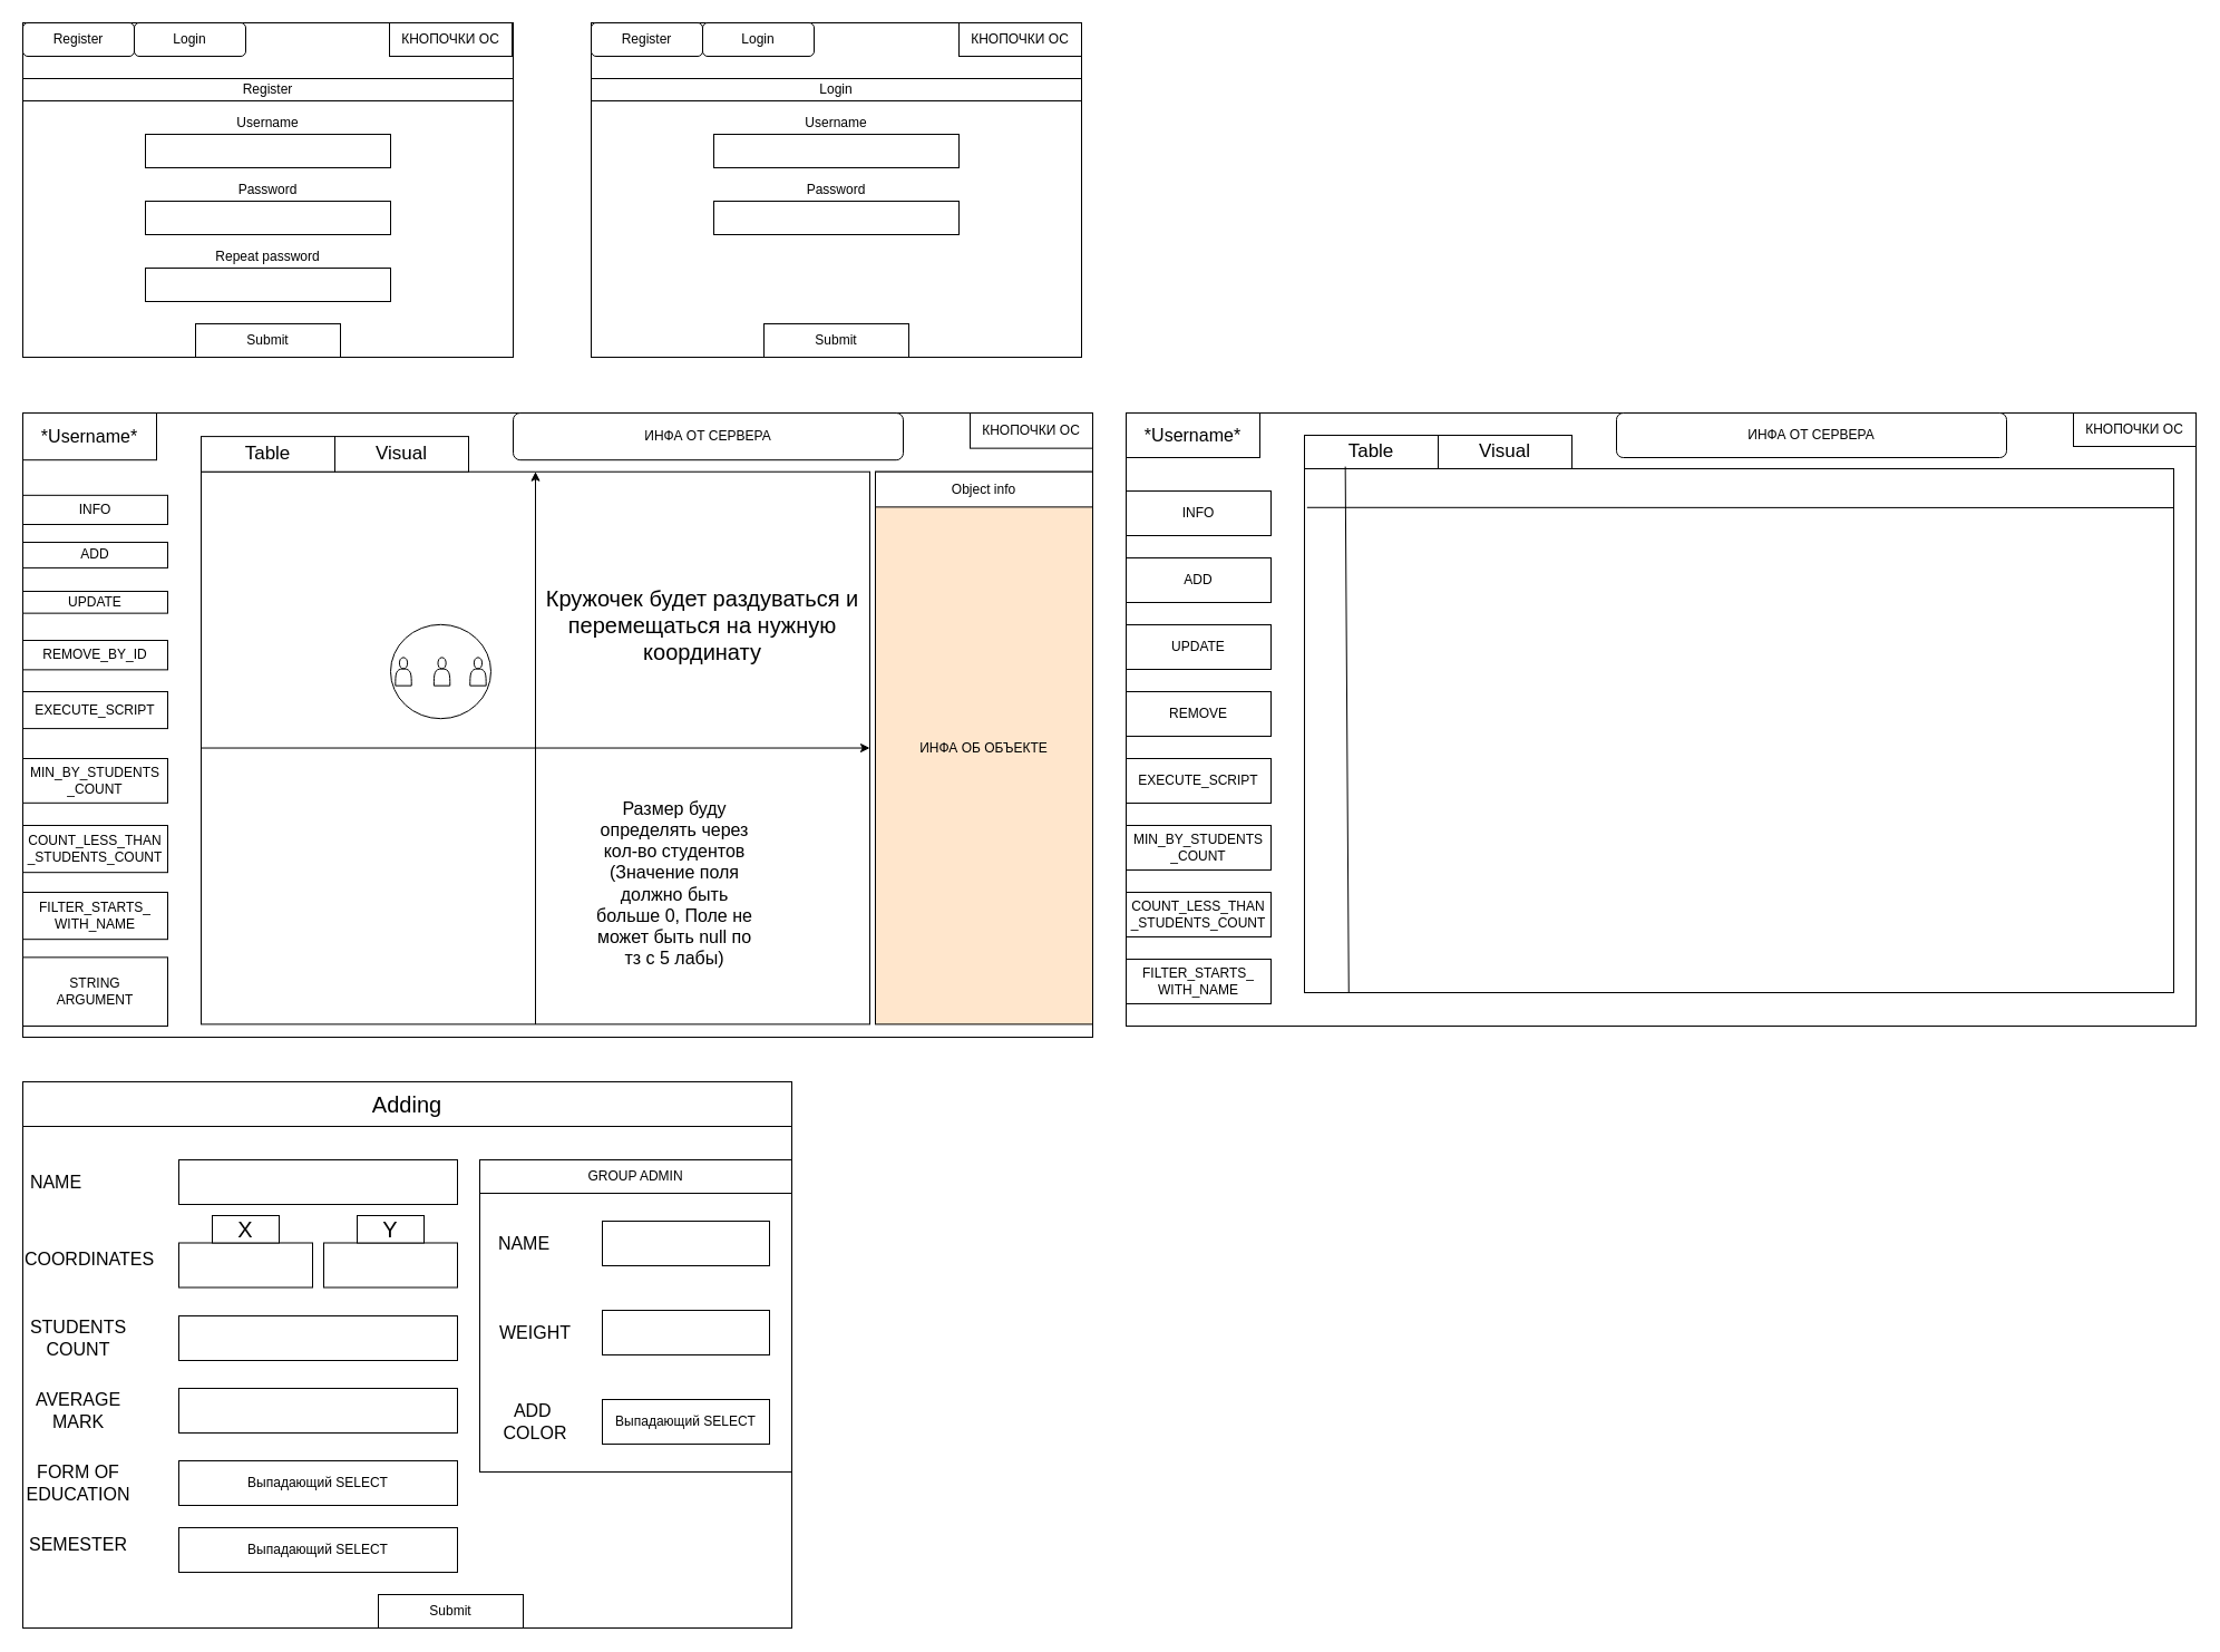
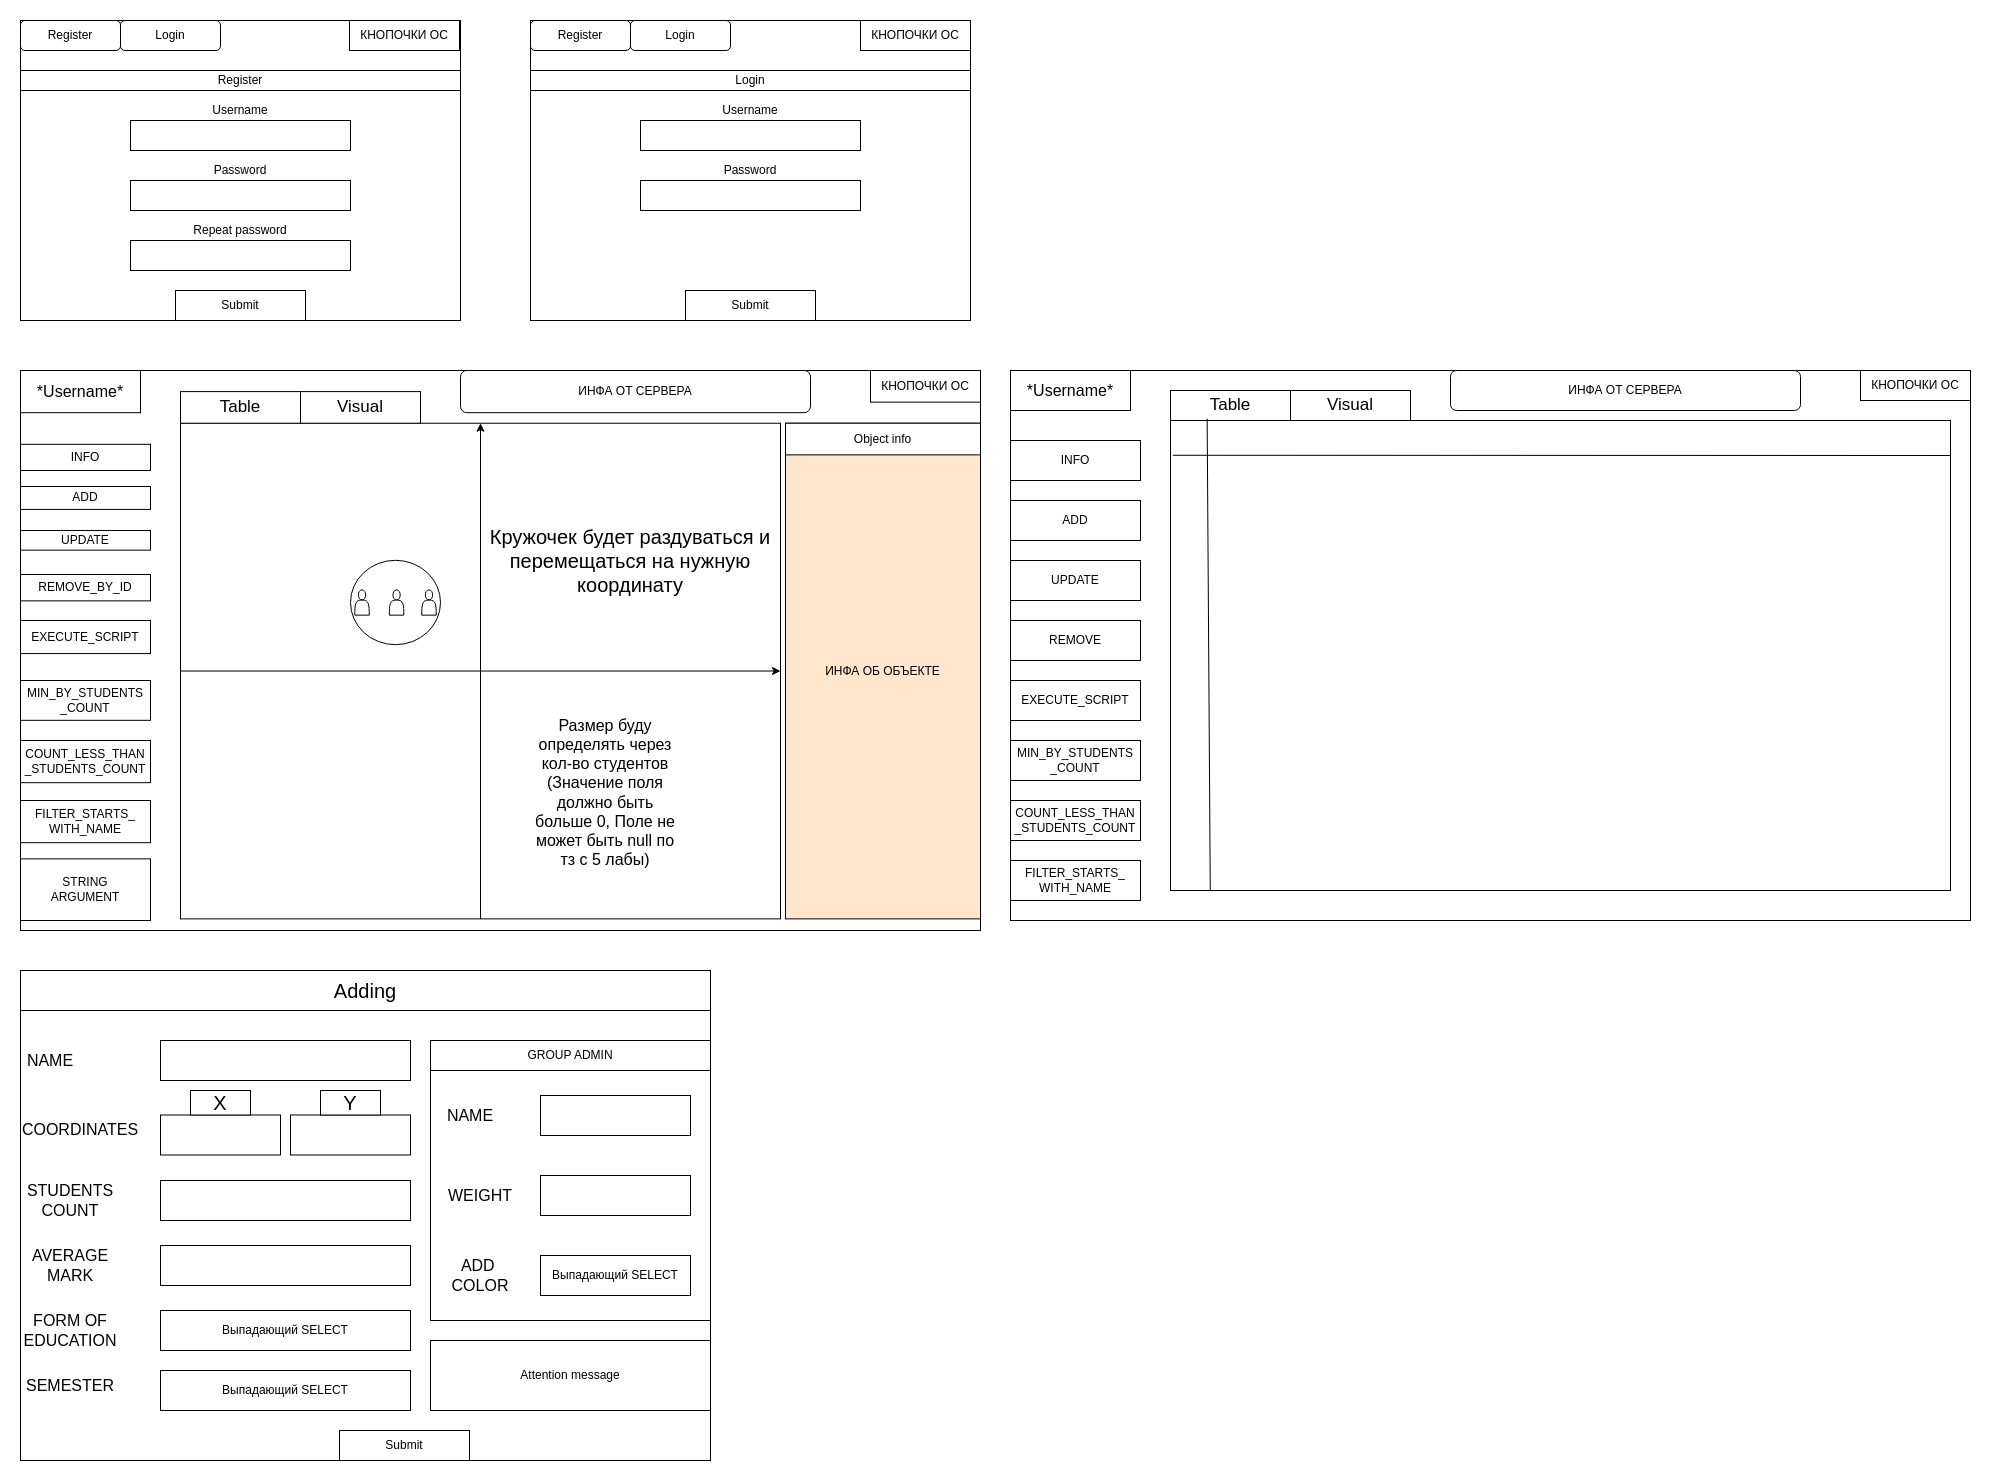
+ <mxCell id="72" value="Attention message" style="rounded=0;whiteSpace=wrap;html=1;strokeColor=#000000;fillColor=#ffffff;" vertex="1" parent="69"><mxGeometry x="410" y="370" width="280" height="70" as="geometry" /></mxCell>
